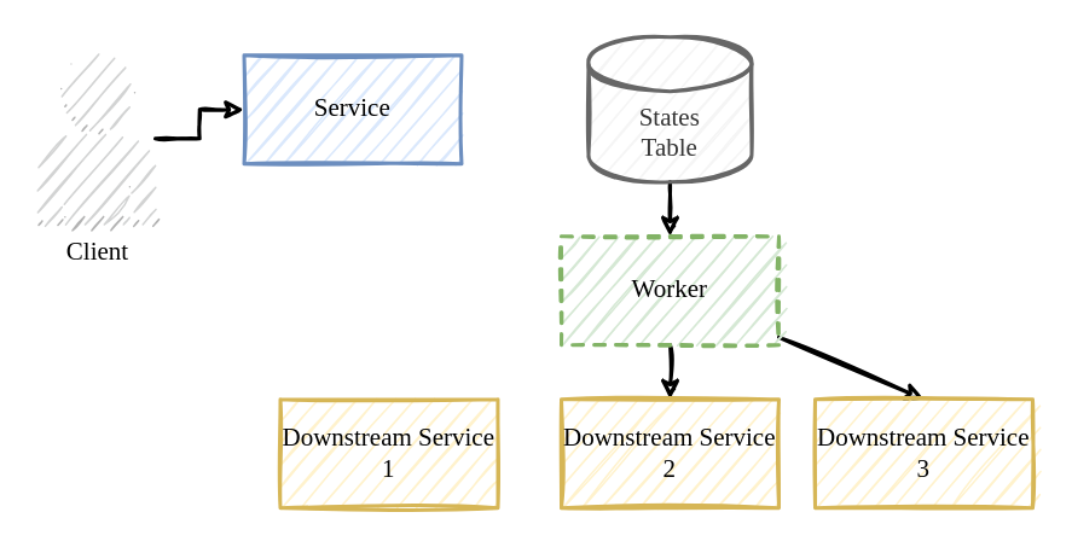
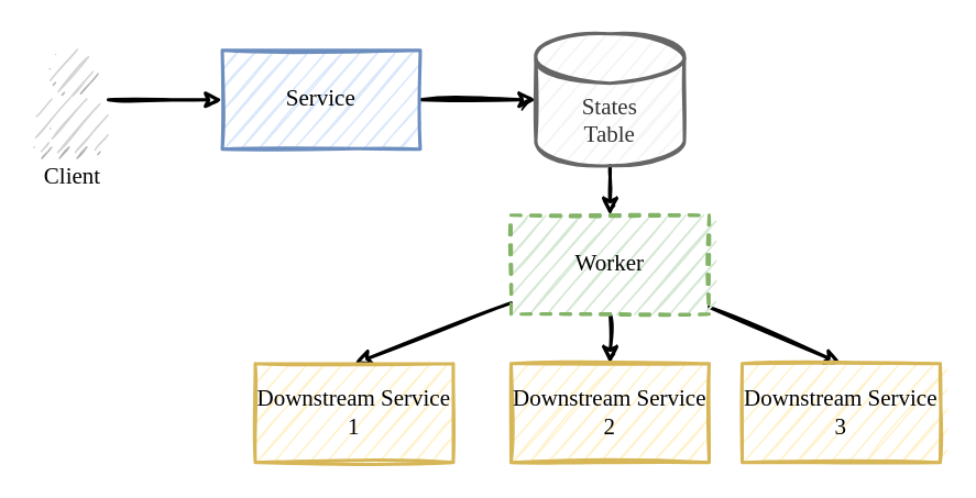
+ <mxCell id="2" style="edgeStyle=orthogonalEdgeStyle;rounded=0;orthogonalLoop=1;jettySize=auto;html=1;sketch=1;strokeWidth=2;fontFamily=Lucida Console;fontStyle=0;fontSize=14;" parent="1" source="3" target="5" edge="1"><mxGeometry relative="1" as="geometry" /></mxCell>
- <mxCell id="7" value="Client" style="outlineConnect=0;dashed=0;verticalLabelPosition=bottom;verticalAlign=top;align=center;html=1;shape=mxgraph.aws3.user;gradientColor=none;shadow=0;sketch=1;strokeWidth=2;fontSize=14;fontFamily=Lucida Console;fillColor=#D2D3D3;" parent="1" vertex="1"><mxGeometry x="20" y="28.5" width="65" height="95" as="geometry" /></mxCell>
+ <mxCell id="7" value="Client" style="outlineConnect=0;dashed=0;verticalLabelPosition=bottom;verticalAlign=top;align=center;html=1;shape=mxgraph.aws3.user;gradientColor=none;shadow=0;sketch=1;strokeWidth=2;fontSize=14;fontFamily=Lucida Console;fillColor=#D2D3D3;" parent="1" vertex="1"><mxGeometry x="20" y="28.5" width="45" height="63" as="geometry" /></mxCell>
+ <mxCell id="8" style="edgeStyle=none;sketch=1;html=1;entryX=0.5;entryY=0;entryDx=0;entryDy=0;strokeWidth=2;" edge="1" parent="1" source="11" target="12"><mxGeometry relative="1" as="geometry" /></mxCell>
